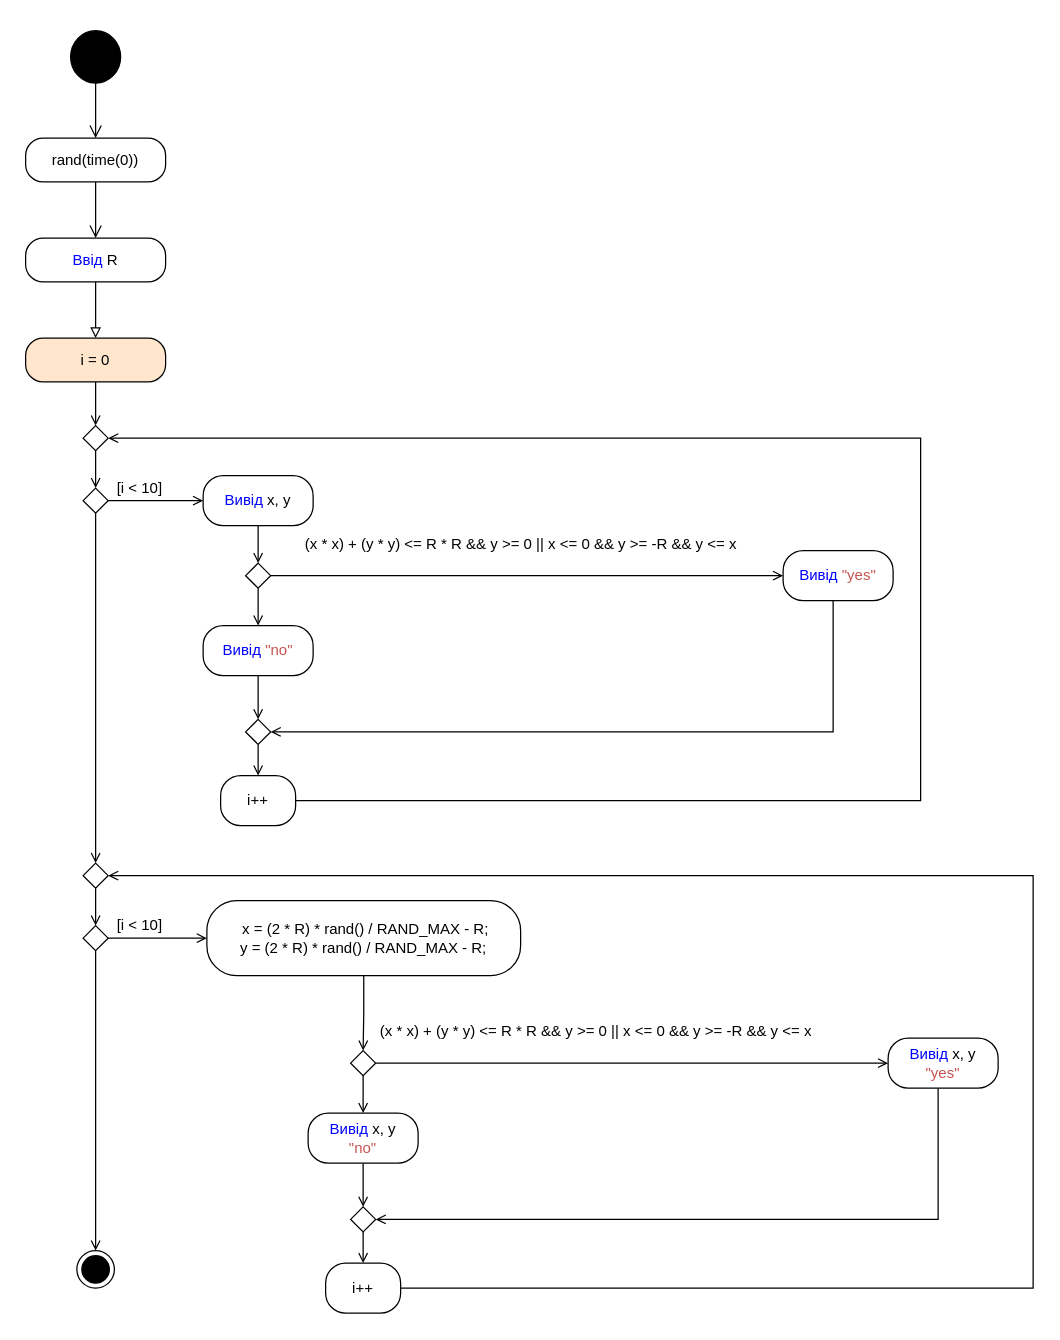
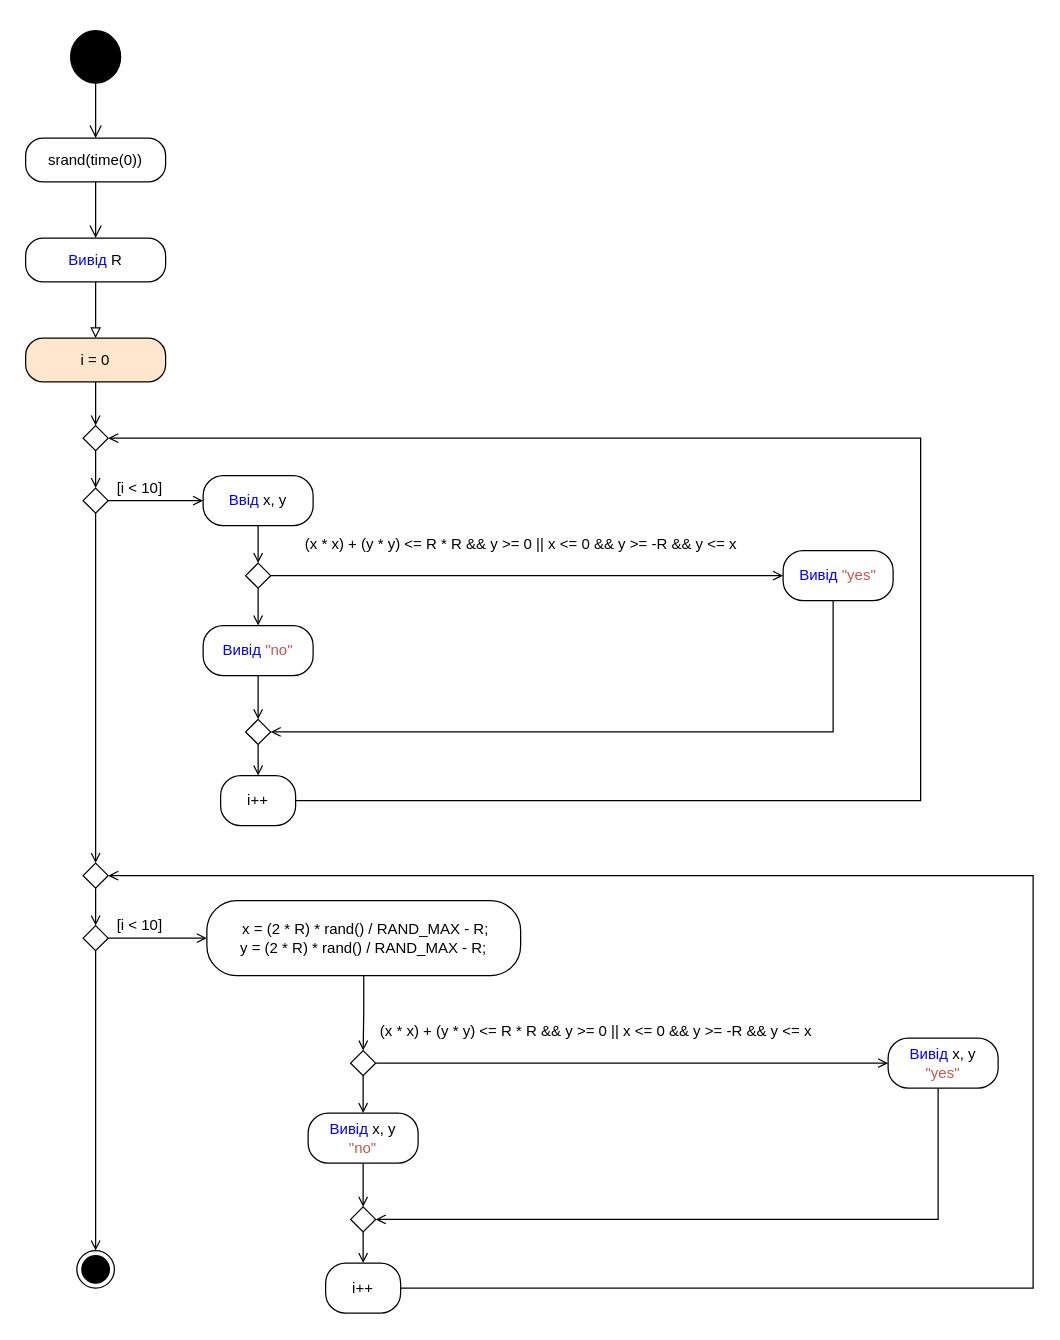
- <mxCell id="4" value="rand(time(0))" style="rounded=1;whiteSpace=wrap;html=1;arcSize=40;" vertex="1" parent="1"><mxGeometry y="110" width="112" height="35" as="geometry" x="20" /></mxCell>
+ <mxCell id="4" value="srand(time(0))" style="rounded=1;whiteSpace=wrap;html=1;arcSize=40;" vertex="1" parent="1"><mxGeometry y="110" width="112" height="35" as="geometry" x="20" /></mxCell>
- <mxCell id="7" value="&lt;font color=&quot;#0000ff&quot;&gt;Ввід&lt;/font&gt; R" style="rounded=1;whiteSpace=wrap;html=1;arcSize=40;" vertex="1" parent="1"><mxGeometry y="190" width="112" height="35" as="geometry" x="20" /></mxCell>
+ <mxCell id="7" value="&lt;font color=&quot;#0000ff&quot;&gt;Вивід&lt;/font&gt; R" style="rounded=1;whiteSpace=wrap;html=1;arcSize=40;" vertex="1" parent="1"><mxGeometry y="190" width="112" height="35" as="geometry" x="20" /></mxCell>
- <mxCell id="16" value="&lt;font color=&quot;#0000ff&quot;&gt;Вивід&lt;/font&gt;&amp;nbsp;x, y" style="rounded=1;whiteSpace=wrap;html=1;arcSize=40;" vertex="1" parent="1"><mxGeometry x="162" y="380" width="88" height="40" as="geometry" /></mxCell>
+ <mxCell id="16" value="&lt;font color=&quot;#0000ff&quot;&gt;Ввід&lt;/font&gt;&amp;nbsp;x, y" style="rounded=1;whiteSpace=wrap;html=1;arcSize=40;" vertex="1" parent="1"><mxGeometry x="162" y="380" width="88" height="40" as="geometry" /></mxCell>
